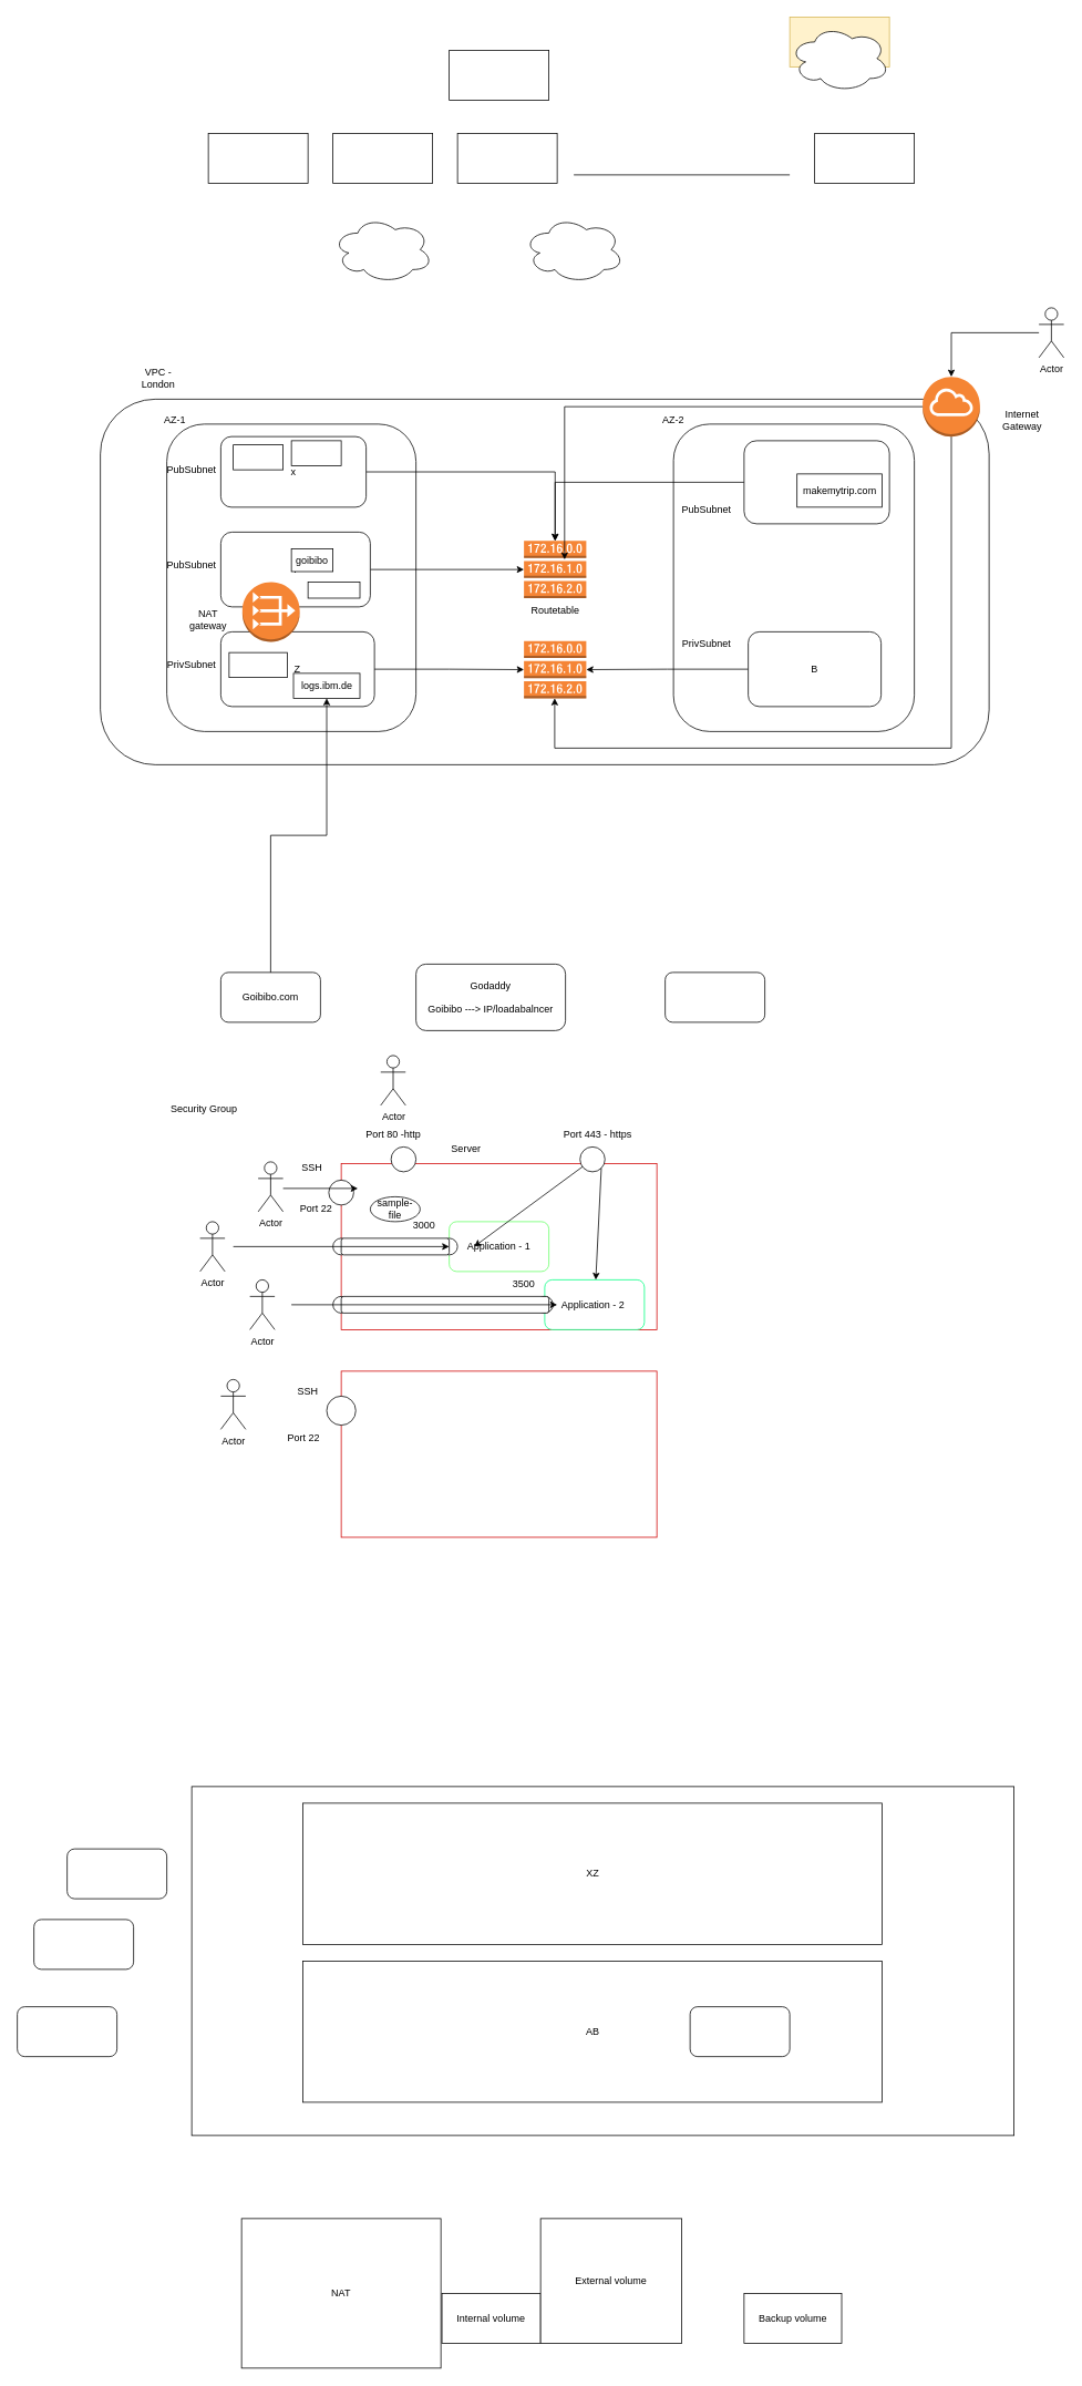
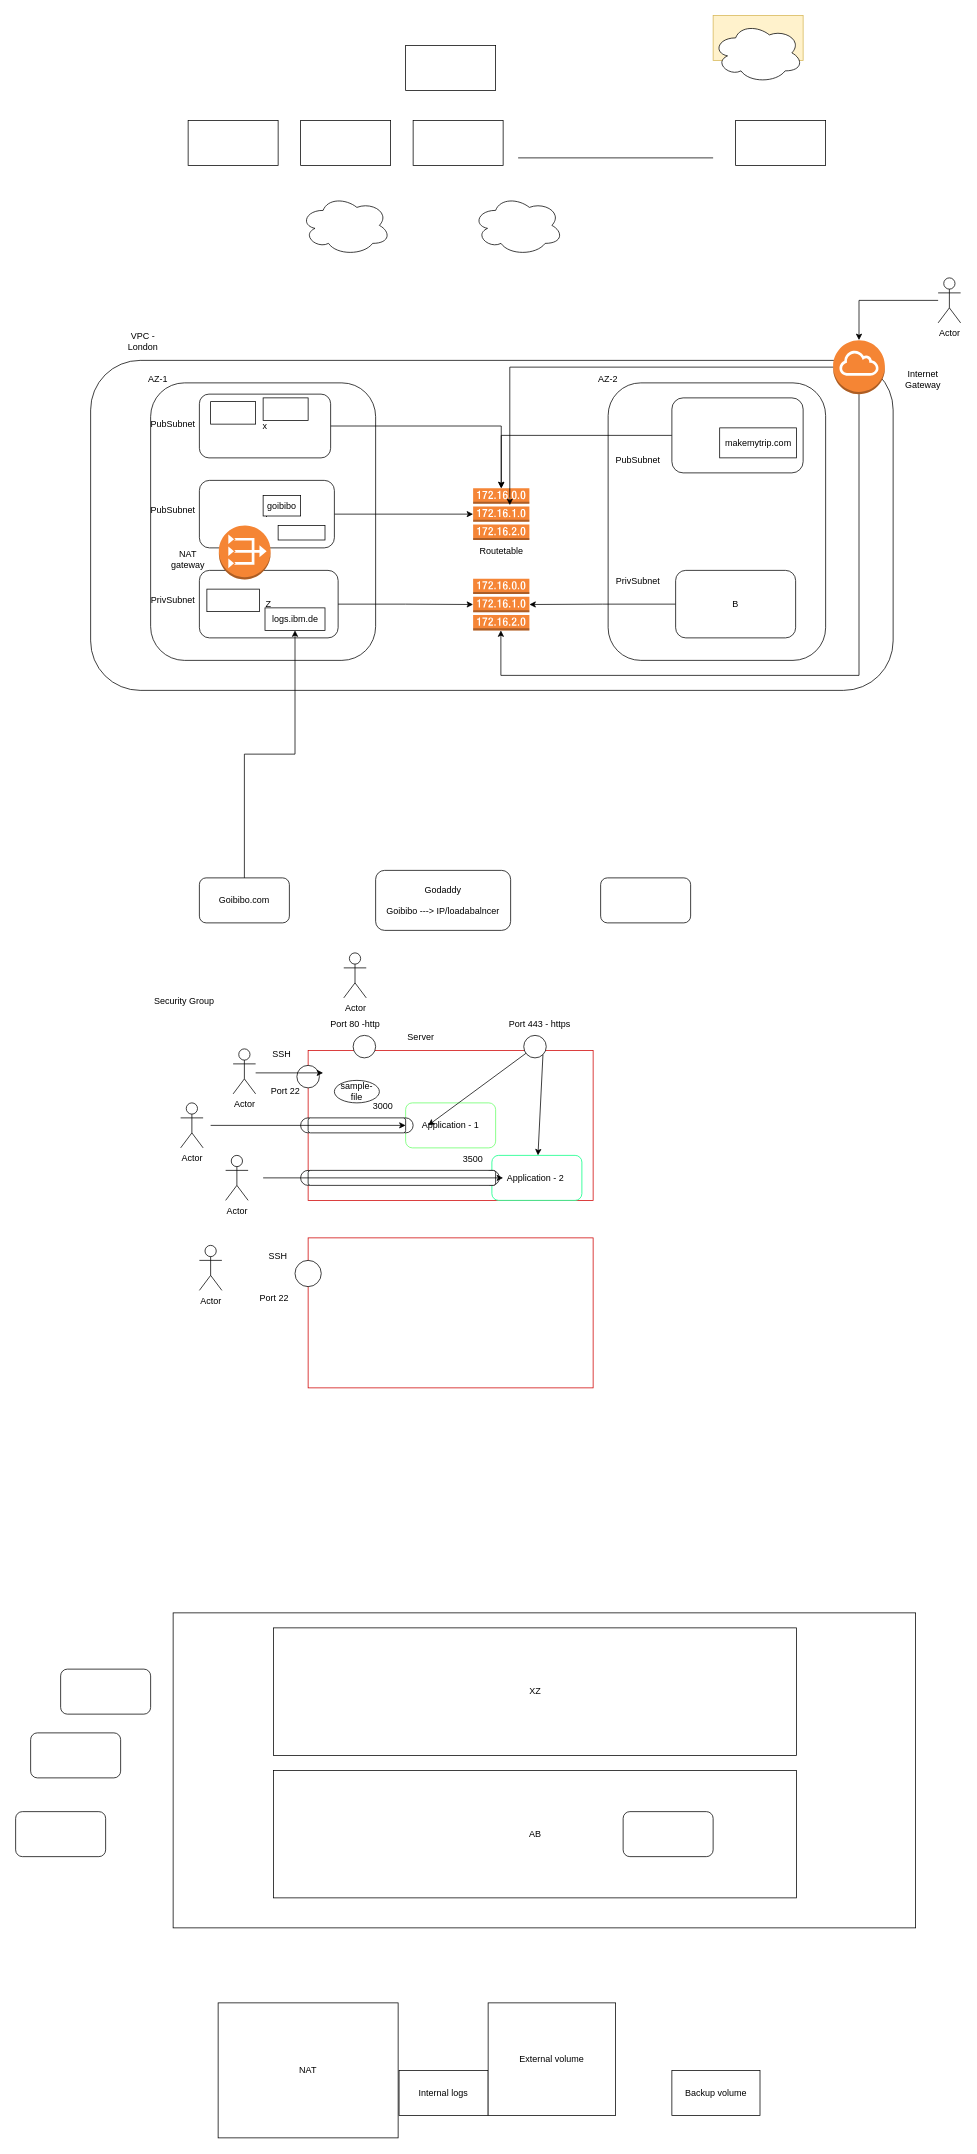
- <mxCell id="99" value="Internal volume" style="rounded=0;whiteSpace=wrap;html=1;" vertex="1" parent="1"><mxGeometry x="531.25" y="2760" width="118.75" height="60" as="geometry" /></mxCell>
+ <mxCell id="99" value="Internal logs" style="rounded=0;whiteSpace=wrap;html=1;" vertex="1" parent="1"><mxGeometry x="531.25" y="2760" width="118.75" height="60" as="geometry" /></mxCell>
